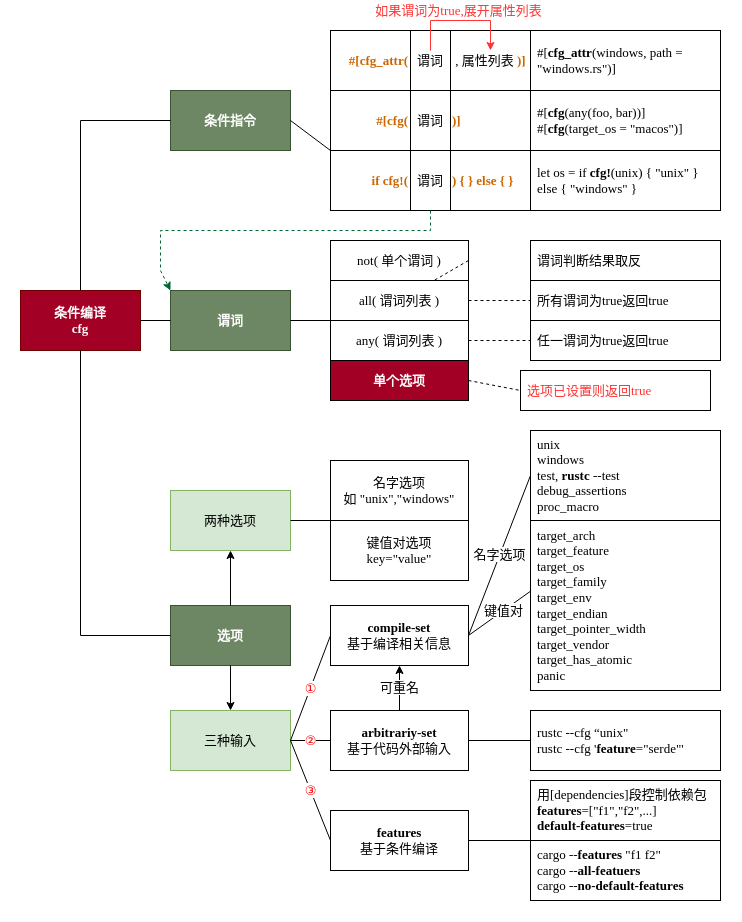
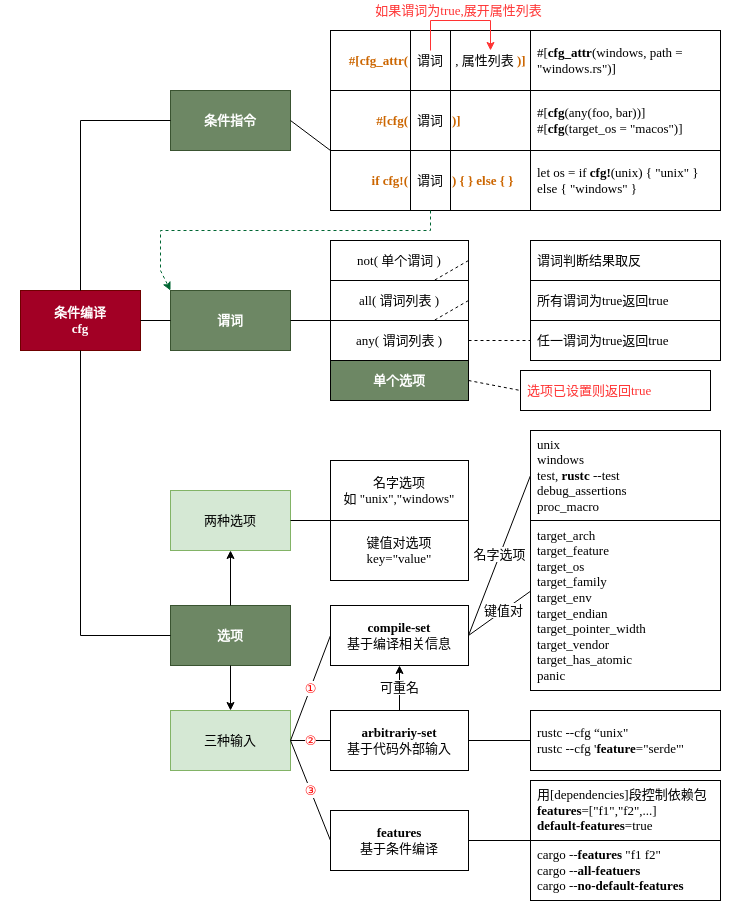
- <mxCell id="32" value="" style="endArrow=none;dashed=1;html=1;fontColor=#FF0000;exitX=1;exitY=0.5;exitDx=0;exitDy=0;entryX=0;entryY=0.5;entryDx=0;entryDy=0;fontSize=13;strokeColor=#000000;fontFamily=Comic Sans MS;" parent="1" source="4" target="10" edge="1"><mxGeometry width="50" height="50" relative="1" as="geometry"><mxPoint x="498" y="100" as="sourcePoint" /><mxPoint x="548" y="50" as="targetPoint" /></mxGeometry></mxCell>
+ <mxCell id="32" value="" style="endArrow=none;dashed=1;html=1;fontColor=#FF0000;exitX=1;exitY=0.5;exitDx=0;exitDy=0;fontSize=13;strokeColor=#000000;fontFamily=Comic Sans MS;" parent="1" source="4" target="5" edge="1"><mxGeometry width="50" height="50" relative="1" as="geometry"><mxPoint x="498" y="100" as="sourcePoint" /><mxPoint x="548" y="50" as="targetPoint" /></mxGeometry></mxCell>
- <mxCell id="3" value="单个选项" style="rounded=0;whiteSpace=wrap;html=1;fontSize=13;fontStyle=1;fillColor=#a20025;fontColor=#ffffff;strokeColor=#000000;fontFamily=Comic Sans MS;" parent="1" vertex="1"><mxGeometry x="330" y="360" width="138" height="40" as="geometry" /></mxCell>
+ <mxCell id="3" value="单个选项" style="rounded=0;whiteSpace=wrap;html=1;fontSize=13;fontStyle=1;fillColor=#6d8764;fontColor=#ffffff;strokeColor=#000000;fontFamily=Comic Sans MS;" parent="1" vertex="1"><mxGeometry x="330" y="360" width="138" height="40" as="geometry" /></mxCell>
